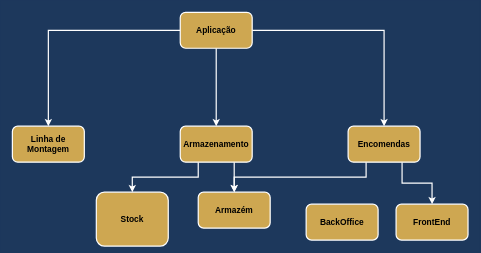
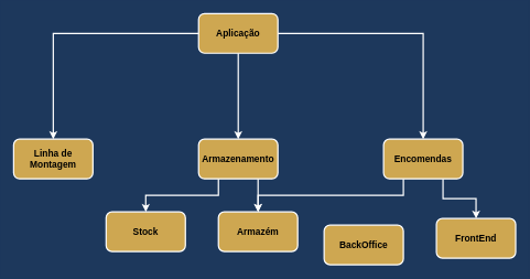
- <mxCell id="10" value="Stock" style="rounded=1;whiteSpace=wrap;html=1;fontSize=14;labelBackgroundColor=none;fontStyle=1;strokeColor=#FFFFFF;fillColor=#cea751;strokeWidth=2;" parent="1" vertex="1"><mxGeometry x="160" y="320" width="120" height="90" as="geometry" /></mxCell>
+ <mxCell id="10" value="Stock" style="rounded=1;whiteSpace=wrap;html=1;fontSize=14;labelBackgroundColor=none;fontStyle=1;strokeColor=#FFFFFF;fillColor=#cea751;strokeWidth=2;" parent="1" vertex="1"><mxGeometry x="160" y="320" width="120" height="60" as="geometry" /></mxCell>
- <mxCell id="15" value="BackOffice" style="rounded=1;whiteSpace=wrap;html=1;fontSize=14;labelBackgroundColor=none;fontStyle=1;strokeColor=#FFFFFF;fillColor=#cea751;strokeWidth=2;" parent="1" vertex="1"><mxGeometry x="510" y="340" width="120" height="60" as="geometry" /></mxCell>
+ <mxCell id="15" value="BackOffice" style="rounded=1;whiteSpace=wrap;html=1;fontSize=14;labelBackgroundColor=none;fontStyle=1;strokeColor=#FFFFFF;fillColor=#cea751;strokeWidth=2;" parent="1" vertex="1"><mxGeometry x="490" y="340" width="120" height="60" as="geometry" /></mxCell>
- <mxCell id="14" value="FrontEnd" style="rounded=1;whiteSpace=wrap;html=1;fontSize=14;labelBackgroundColor=none;fontStyle=1;strokeColor=#FFFFFF;fillColor=#cea751;strokeWidth=2;" parent="1" vertex="1"><mxGeometry x="660" y="340" width="120" height="60" as="geometry" /></mxCell>
+ <mxCell id="14" value="FrontEnd" style="rounded=1;whiteSpace=wrap;html=1;fontSize=14;labelBackgroundColor=none;fontStyle=1;strokeColor=#FFFFFF;fillColor=#cea751;strokeWidth=2;" parent="1" vertex="1"><mxGeometry x="660" y="330" width="120" height="60" as="geometry" /></mxCell>
